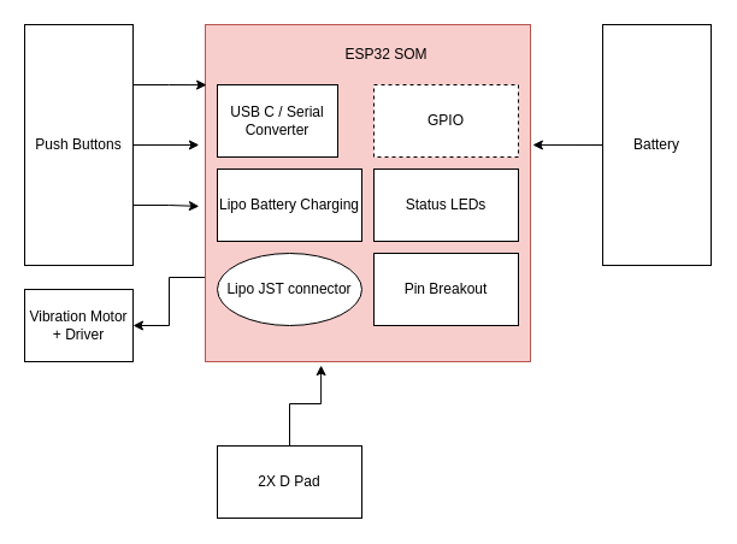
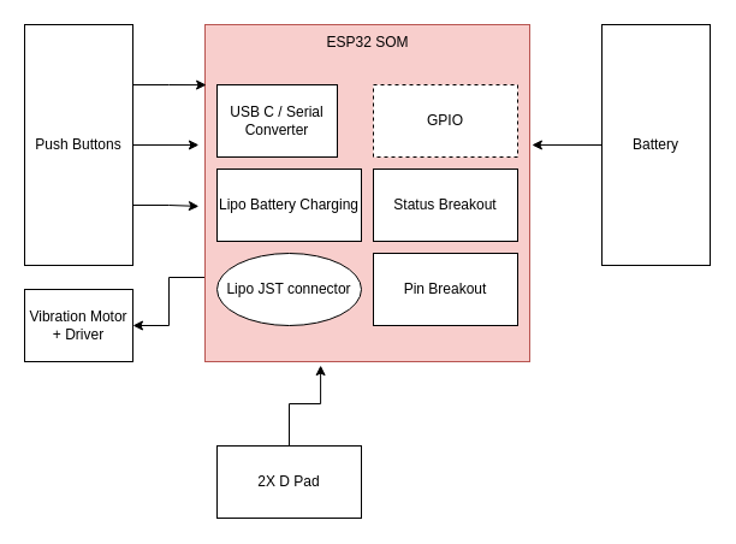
- <mxCell id="4" value="ESP32 SOM" style="text;html=1;align=center;verticalAlign=middle;resizable=0;points=[];autosize=1;strokeColor=none;fillColor=none;" parent="1" vertex="1"><mxGeometry x="275" y="30" width="90" height="30" as="geometry" /></mxCell>
+ <mxCell id="4" value="ESP32 SOM" style="text;html=1;align=center;verticalAlign=middle;resizable=0;points=[];autosize=1;strokeColor=none;fillColor=none;" parent="1" vertex="1"><mxGeometry x="260" y="20" width="90" height="30" as="geometry" /></mxCell>
- <mxCell id="9" value="Status LEDs" style="rounded=0;whiteSpace=wrap;html=1;" parent="1" vertex="1"><mxGeometry x="310" y="140" width="120" height="60" as="geometry" /></mxCell>
+ <mxCell id="9" value="Status Breakout" style="rounded=0;whiteSpace=wrap;html=1;" parent="1" vertex="1"><mxGeometry x="310" y="140" width="120" height="60" as="geometry" /></mxCell>
